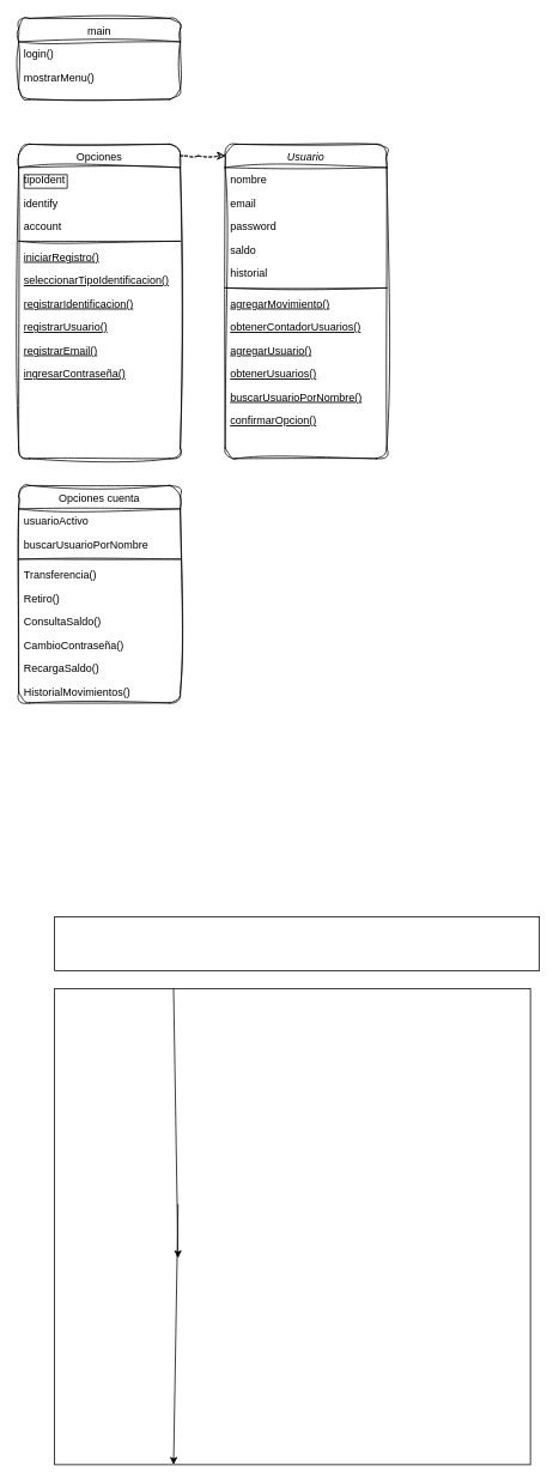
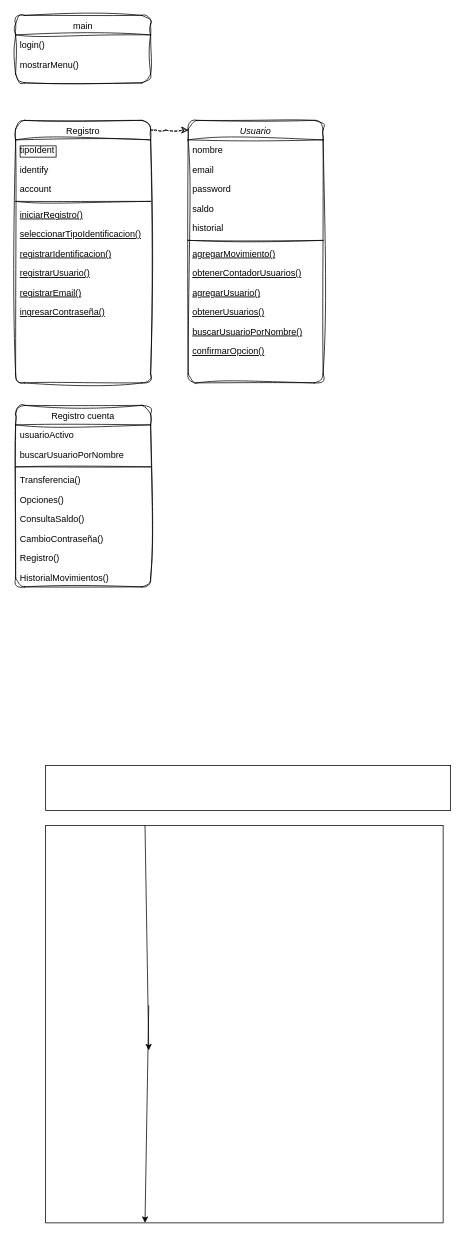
- <mxCell id="18" value="Opciones" style="swimlane;fontStyle=0;align=center;verticalAlign=top;childLayout=stackLayout;horizontal=1;startSize=26;horizontalStack=0;resizeParent=1;resizeLast=0;collapsible=1;marginBottom=0;rounded=1;shadow=0;strokeWidth=1;sketch=1;curveFitting=1;jiggle=2;" parent="1" vertex="1"><mxGeometry x="20" y="160" width="180" height="350" as="geometry"><mxRectangle x="340" y="380" width="170" height="26" as="alternateBounds" /></mxGeometry></mxCell>
+ <mxCell id="18" value="Registro" style="swimlane;fontStyle=0;align=center;verticalAlign=top;childLayout=stackLayout;horizontal=1;startSize=26;horizontalStack=0;resizeParent=1;resizeLast=0;collapsible=1;marginBottom=0;rounded=1;shadow=0;strokeWidth=1;sketch=1;curveFitting=1;jiggle=2;" parent="1" vertex="1"><mxGeometry x="20" y="160" width="180" height="350" as="geometry"><mxRectangle x="340" y="380" width="170" height="26" as="alternateBounds" /></mxGeometry></mxCell>
- <mxCell id="29" value="Opciones cuenta" style="swimlane;fontStyle=0;align=center;verticalAlign=top;childLayout=stackLayout;horizontal=1;startSize=26;horizontalStack=0;resizeParent=1;resizeLast=0;collapsible=1;marginBottom=0;rounded=1;shadow=0;strokeWidth=1;sketch=1;curveFitting=1;jiggle=2;" parent="1" vertex="1"><mxGeometry x="20" y="540" width="180" height="242" as="geometry"><mxRectangle x="550" y="140" width="160" height="26" as="alternateBounds" /></mxGeometry></mxCell>
+ <mxCell id="29" value="Registro cuenta" style="swimlane;fontStyle=0;align=center;verticalAlign=top;childLayout=stackLayout;horizontal=1;startSize=26;horizontalStack=0;resizeParent=1;resizeLast=0;collapsible=1;marginBottom=0;rounded=1;shadow=0;strokeWidth=1;sketch=1;curveFitting=1;jiggle=2;" parent="1" vertex="1"><mxGeometry x="20" y="540" width="180" height="242" as="geometry"><mxRectangle x="550" y="140" width="160" height="26" as="alternateBounds" /></mxGeometry></mxCell>
- <mxCell id="34" value="Retiro()" style="text;align=left;verticalAlign=top;spacingLeft=4;spacingRight=4;overflow=hidden;rotatable=0;points=[[0,0.5],[1,0.5]];portConstraint=eastwest;rounded=1;shadow=0;html=0;sketch=1;curveFitting=1;jiggle=2;" parent="29" vertex="1"><mxGeometry y="112" width="180" height="26" as="geometry" /></mxCell>
+ <mxCell id="34" value="Opciones()" style="text;align=left;verticalAlign=top;spacingLeft=4;spacingRight=4;overflow=hidden;rotatable=0;points=[[0,0.5],[1,0.5]];portConstraint=eastwest;rounded=1;shadow=0;html=0;sketch=1;curveFitting=1;jiggle=2;" parent="29" vertex="1"><mxGeometry y="112" width="180" height="26" as="geometry" /></mxCell>
- <mxCell id="37" value="RecargaSaldo()" style="text;align=left;verticalAlign=top;spacingLeft=4;spacingRight=4;overflow=hidden;rotatable=0;points=[[0,0.5],[1,0.5]];portConstraint=eastwest;rounded=1;sketch=1;curveFitting=1;jiggle=2;" parent="29" vertex="1"><mxGeometry y="190" width="180" height="26" as="geometry" /></mxCell>
+ <mxCell id="37" value="Registro()" style="text;align=left;verticalAlign=top;spacingLeft=4;spacingRight=4;overflow=hidden;rotatable=0;points=[[0,0.5],[1,0.5]];portConstraint=eastwest;rounded=1;sketch=1;curveFitting=1;jiggle=2;" parent="29" vertex="1"><mxGeometry y="190" width="180" height="26" as="geometry" /></mxCell>
